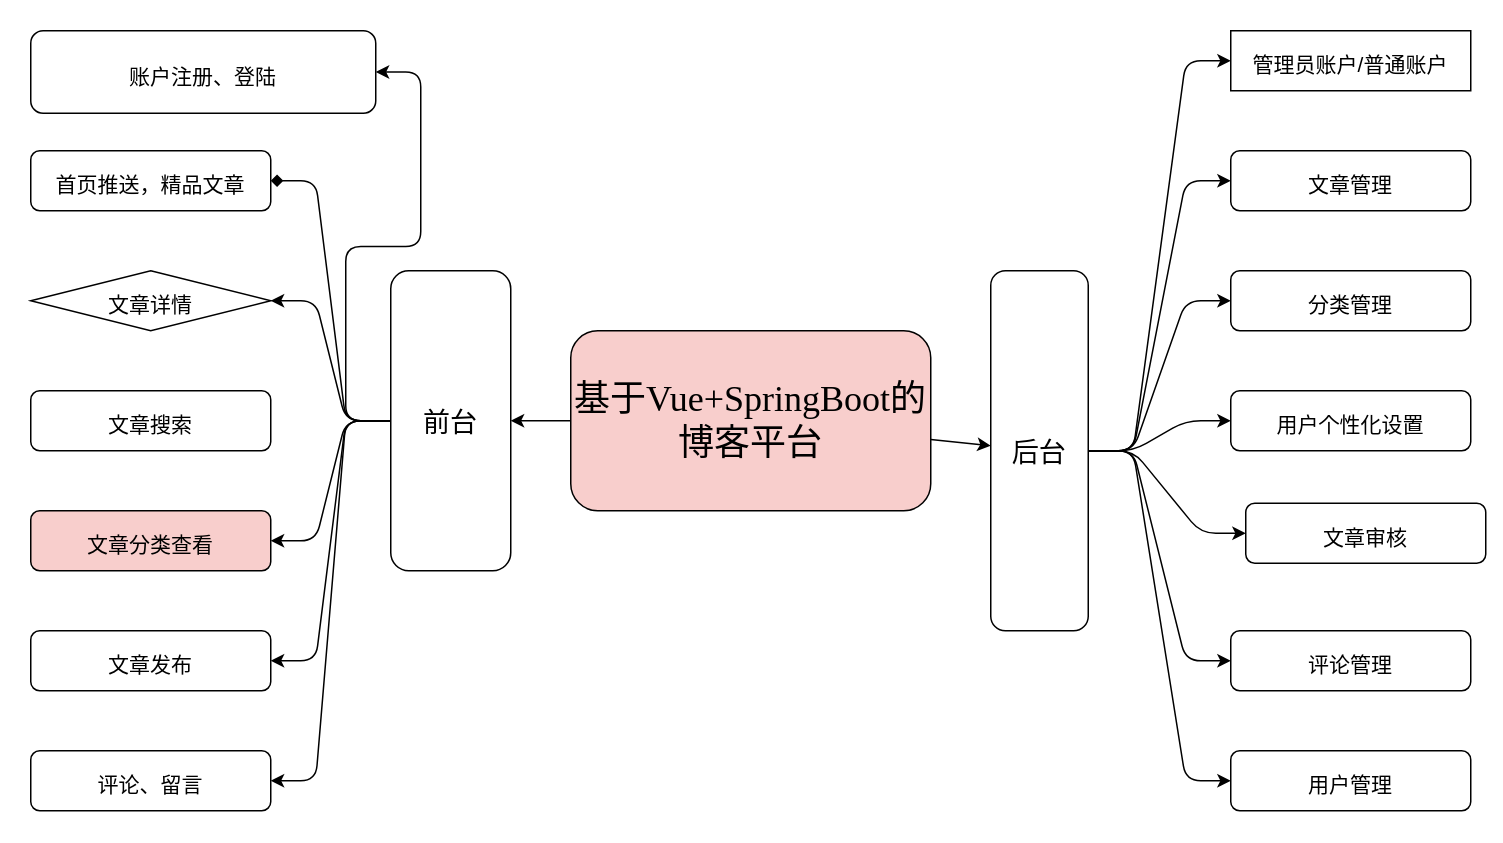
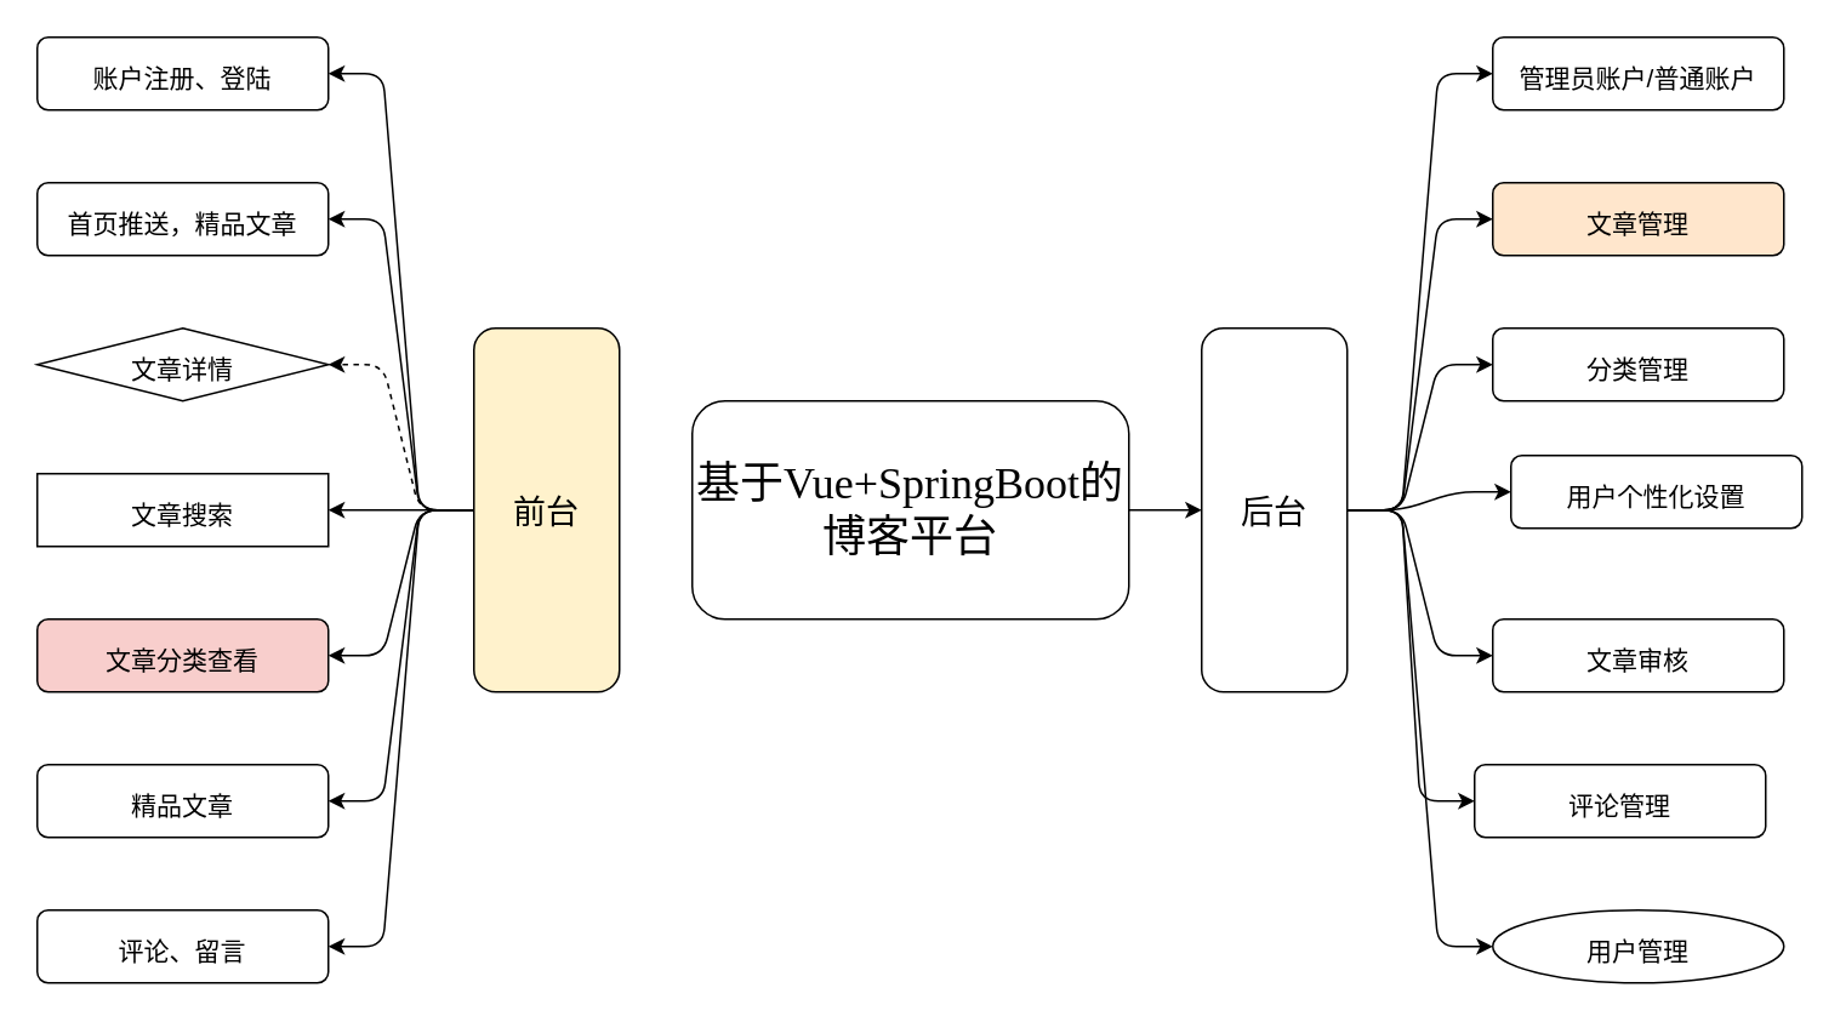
- <mxCell id="28" value="&lt;font style=&quot;font-size: 14px&quot;&gt;管理员账户/普通账户&lt;/font&gt;" style="whiteSpace=wrap;html=1;fontSize=24;rounded=0;" vertex="1" parent="1"><mxGeometry x="820" y="20" width="160" height="40" as="geometry" /></mxCell>
+ <mxCell id="28" value="&lt;font style=&quot;font-size: 14px&quot;&gt;管理员账户/普通账户&lt;/font&gt;" style="rounded=1;whiteSpace=wrap;html=1;fontSize=24;" vertex="1" parent="1"><mxGeometry x="820" y="20" width="160" height="40" as="geometry" /></mxCell>
- <mxCell id="21" value="&lt;font style=&quot;font-size: 14px&quot;&gt;账户注册、登陆&lt;/font&gt;" style="rounded=1;whiteSpace=wrap;html=1;fontSize=24;" vertex="1" parent="1"><mxGeometry x="20" y="20" width="230" height="55" as="geometry" /></mxCell>
+ <mxCell id="21" value="&lt;font style=&quot;font-size: 14px&quot;&gt;账户注册、登陆&lt;/font&gt;" style="rounded=1;whiteSpace=wrap;html=1;fontSize=24;" vertex="1" parent="1"><mxGeometry x="20" y="20" width="160" height="40" as="geometry" /></mxCell>
- <mxCell id="6" style="edgeStyle=entityRelationEdgeStyle;html=1;fontSize=14;startArrow=none;startFill=0;endArrow=diamond;endFill=1;" edge="1" parent="1" source="12" target="22"><mxGeometry relative="1" as="geometry" /></mxCell>
+ <mxCell id="6" style="edgeStyle=entityRelationEdgeStyle;html=1;fontSize=14;startArrow=none;startFill=0;endArrow=classic;endFill=1;" edge="1" parent="1" source="12" target="22"><mxGeometry relative="1" as="geometry" /></mxCell>
- <mxCell id="29" value="&lt;font style=&quot;font-size: 14px&quot;&gt;文章管理&lt;/font&gt;" style="rounded=1;whiteSpace=wrap;html=1;fontSize=24;" vertex="1" parent="1"><mxGeometry x="820" y="100" width="160" height="40" as="geometry" /></mxCell>
+ <mxCell id="29" value="&lt;font style=&quot;font-size: 14px&quot;&gt;文章管理&lt;/font&gt;" style="rounded=1;whiteSpace=wrap;html=1;fontSize=24;fillColor=#ffe6cc;" vertex="1" parent="1"><mxGeometry x="820" y="100" width="160" height="40" as="geometry" /></mxCell>
- <mxCell id="7" style="edgeStyle=entityRelationEdgeStyle;html=1;fontSize=14;startArrow=none;startFill=0;endArrow=classic;endFill=1;" edge="1" parent="1" source="12" target="23"><mxGeometry relative="1" as="geometry" /></mxCell>
+ <mxCell id="7" style="edgeStyle=entityRelationEdgeStyle;html=1;fontSize=14;startArrow=none;startFill=0;endArrow=classic;endFill=1;dashed=1;" edge="1" parent="1" source="12" target="23"><mxGeometry relative="1" as="geometry" /></mxCell>
- <mxCell id="24" value="&lt;font style=&quot;font-size: 14px&quot;&gt;文章搜索&lt;/font&gt;" style="rounded=1;whiteSpace=wrap;html=1;fontSize=24;" vertex="1" parent="1"><mxGeometry x="20" y="260" width="160" height="40" as="geometry" /></mxCell>
+ <mxCell id="24" value="&lt;font style=&quot;font-size: 14px&quot;&gt;文章搜索&lt;/font&gt;" style="whiteSpace=wrap;html=1;fontSize=24;rounded=0;" vertex="1" parent="1"><mxGeometry x="20" y="260" width="160" height="40" as="geometry" /></mxCell>
+ <mxCell id="8" style="edgeStyle=entityRelationEdgeStyle;html=1;fontSize=14;startArrow=none;startFill=0;endArrow=classic;endFill=1;" edge="1" parent="1" source="12" target="24"><mxGeometry relative="1" as="geometry" /></mxCell>
- <mxCell id="12" value="&lt;font style=&quot;font-size: 18px&quot;&gt;前台&lt;/font&gt;" style="rounded=1;whiteSpace=wrap;html=1;fontSize=24;" vertex="1" parent="1"><mxGeometry x="260" y="180" width="80" height="200" as="geometry" /></mxCell>
+ <mxCell id="12" value="&lt;font style=&quot;font-size: 18px&quot;&gt;前台&lt;/font&gt;" style="rounded=1;whiteSpace=wrap;html=1;fontSize=24;fillColor=#fff2cc;" vertex="1" parent="1"><mxGeometry x="260" y="180" width="80" height="200" as="geometry" /></mxCell>
- <mxCell id="2" style="edgeStyle=none;html=1;fontSize=18;startArrow=none;startFill=0;endArrow=classic;endFill=1;" edge="1" parent="1" source="4" target="12"><mxGeometry relative="1" as="geometry" /></mxCell>
- <mxCell id="4" value="&lt;font style=&quot;font-size: 24px&quot;&gt;基于&lt;span lang=&quot;EN-US&quot; style=&quot;font-family: &amp;#34;times new roman&amp;#34; , serif&quot;&gt;Vue+SpringBoot&lt;/span&gt;的博客平台&lt;/font&gt;" style="rounded=1;whiteSpace=wrap;html=1;fillColor=#f8cecc;" vertex="1" parent="1"><mxGeometry x="380" y="220" width="240" height="120" as="geometry" /></mxCell>
+ <mxCell id="4" value="&lt;font style=&quot;font-size: 24px&quot;&gt;基于&lt;span lang=&quot;EN-US&quot; style=&quot;font-family: &amp;#34;times new roman&amp;#34; , serif&quot;&gt;Vue+SpringBoot&lt;/span&gt;的博客平台&lt;/font&gt;" style="rounded=1;whiteSpace=wrap;html=1;" vertex="1" parent="1"><mxGeometry x="380" y="220" width="240" height="120" as="geometry" /></mxCell>
- <mxCell id="31" value="&lt;font style=&quot;font-size: 14px&quot;&gt;用户个性化设置&lt;/font&gt;" style="rounded=1;whiteSpace=wrap;html=1;fontSize=24;" vertex="1" parent="1"><mxGeometry x="820" y="260" width="160" height="40" as="geometry" /></mxCell>
+ <mxCell id="31" value="&lt;font style=&quot;font-size: 14px&quot;&gt;用户个性化设置&lt;/font&gt;" style="rounded=1;whiteSpace=wrap;html=1;fontSize=24;" vertex="1" parent="1"><mxGeometry x="830" y="250" width="160" height="40" as="geometry" /></mxCell>
- <mxCell id="20" value="&lt;font style=&quot;font-size: 18px&quot;&gt;后台&lt;/font&gt;" style="rounded=1;whiteSpace=wrap;html=1;fontSize=24;" vertex="1" parent="1"><mxGeometry x="660" y="180" width="65" height="240" as="geometry" /></mxCell>
+ <mxCell id="20" value="&lt;font style=&quot;font-size: 18px&quot;&gt;后台&lt;/font&gt;" style="rounded=1;whiteSpace=wrap;html=1;fontSize=24;" vertex="1" parent="1"><mxGeometry x="660" y="180" width="80" height="200" as="geometry" /></mxCell>
- <mxCell id="32" value="&lt;font style=&quot;font-size: 14px&quot;&gt;文章审核&lt;/font&gt;" style="rounded=1;whiteSpace=wrap;html=1;fontSize=24;" vertex="1" parent="1"><mxGeometry x="830" y="335" width="160" height="40" as="geometry" /></mxCell>
+ <mxCell id="32" value="&lt;font style=&quot;font-size: 14px&quot;&gt;文章审核&lt;/font&gt;" style="rounded=1;whiteSpace=wrap;html=1;fontSize=24;" vertex="1" parent="1"><mxGeometry x="820" y="340" width="160" height="40" as="geometry" /></mxCell>
- <mxCell id="26" value="&lt;font style=&quot;font-size: 14px&quot;&gt;文章发布&lt;/font&gt;" style="rounded=1;whiteSpace=wrap;html=1;fontSize=24;" vertex="1" parent="1"><mxGeometry x="20" y="420" width="160" height="40" as="geometry" /></mxCell>
+ <mxCell id="26" value="&lt;font style=&quot;font-size: 14px&quot;&gt;精品文章&lt;/font&gt;" style="rounded=1;whiteSpace=wrap;html=1;fontSize=24;" vertex="1" parent="1"><mxGeometry x="20" y="420" width="160" height="40" as="geometry" /></mxCell>
- <mxCell id="33" value="&lt;font style=&quot;font-size: 14px&quot;&gt;评论管理&lt;/font&gt;" style="rounded=1;whiteSpace=wrap;html=1;fontSize=24;" vertex="1" parent="1"><mxGeometry x="820" y="420" width="160" height="40" as="geometry" /></mxCell>
+ <mxCell id="33" value="&lt;font style=&quot;font-size: 14px&quot;&gt;评论管理&lt;/font&gt;" style="rounded=1;whiteSpace=wrap;html=1;fontSize=24;" vertex="1" parent="1"><mxGeometry x="810" y="420" width="160" height="40" as="geometry" /></mxCell>
- <mxCell id="34" value="&lt;font style=&quot;font-size: 14px&quot;&gt;用户管理&lt;/font&gt;" style="rounded=1;whiteSpace=wrap;html=1;fontSize=24;" vertex="1" parent="1"><mxGeometry x="820" y="500" width="160" height="40" as="geometry" /></mxCell>
+ <mxCell id="34" value="&lt;font style=&quot;font-size: 14px&quot;&gt;用户管理&lt;/font&gt;" style="ellipse;whiteSpace=wrap;html=1;fontSize=24;" vertex="1" parent="1"><mxGeometry x="820" y="500" width="160" height="40" as="geometry" /></mxCell>
